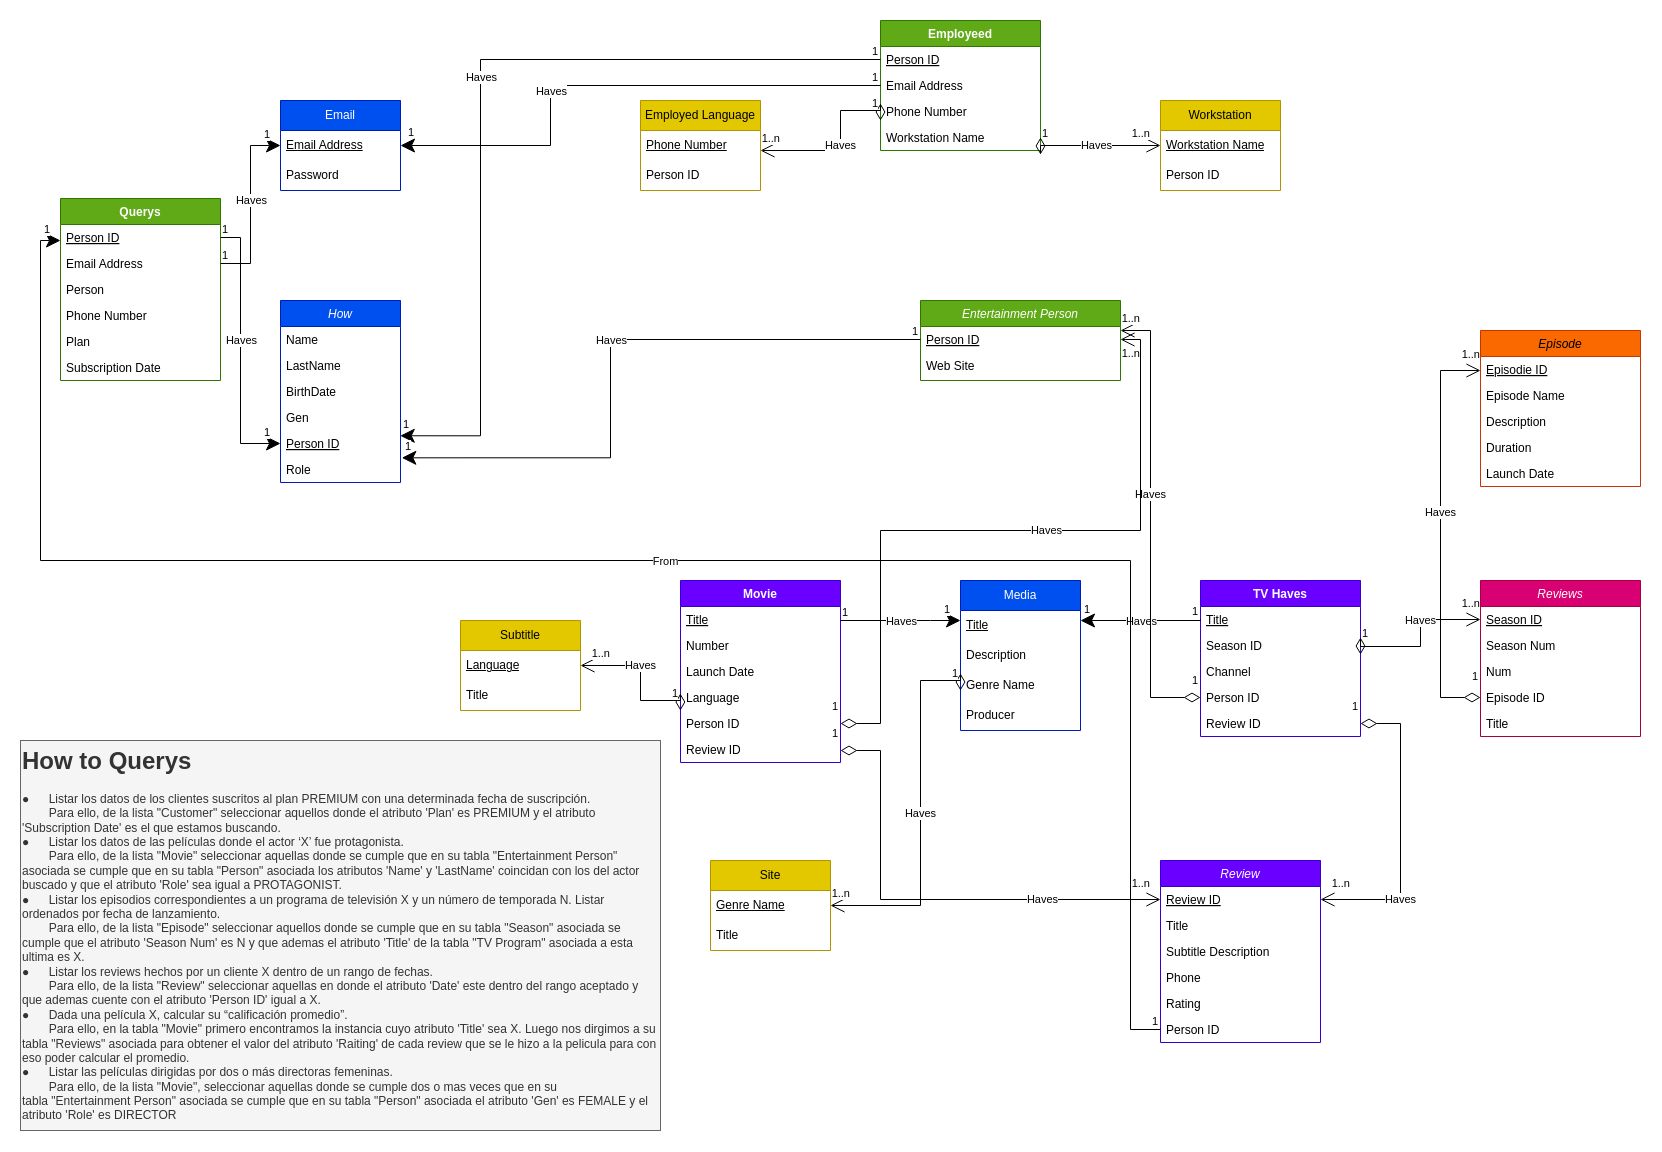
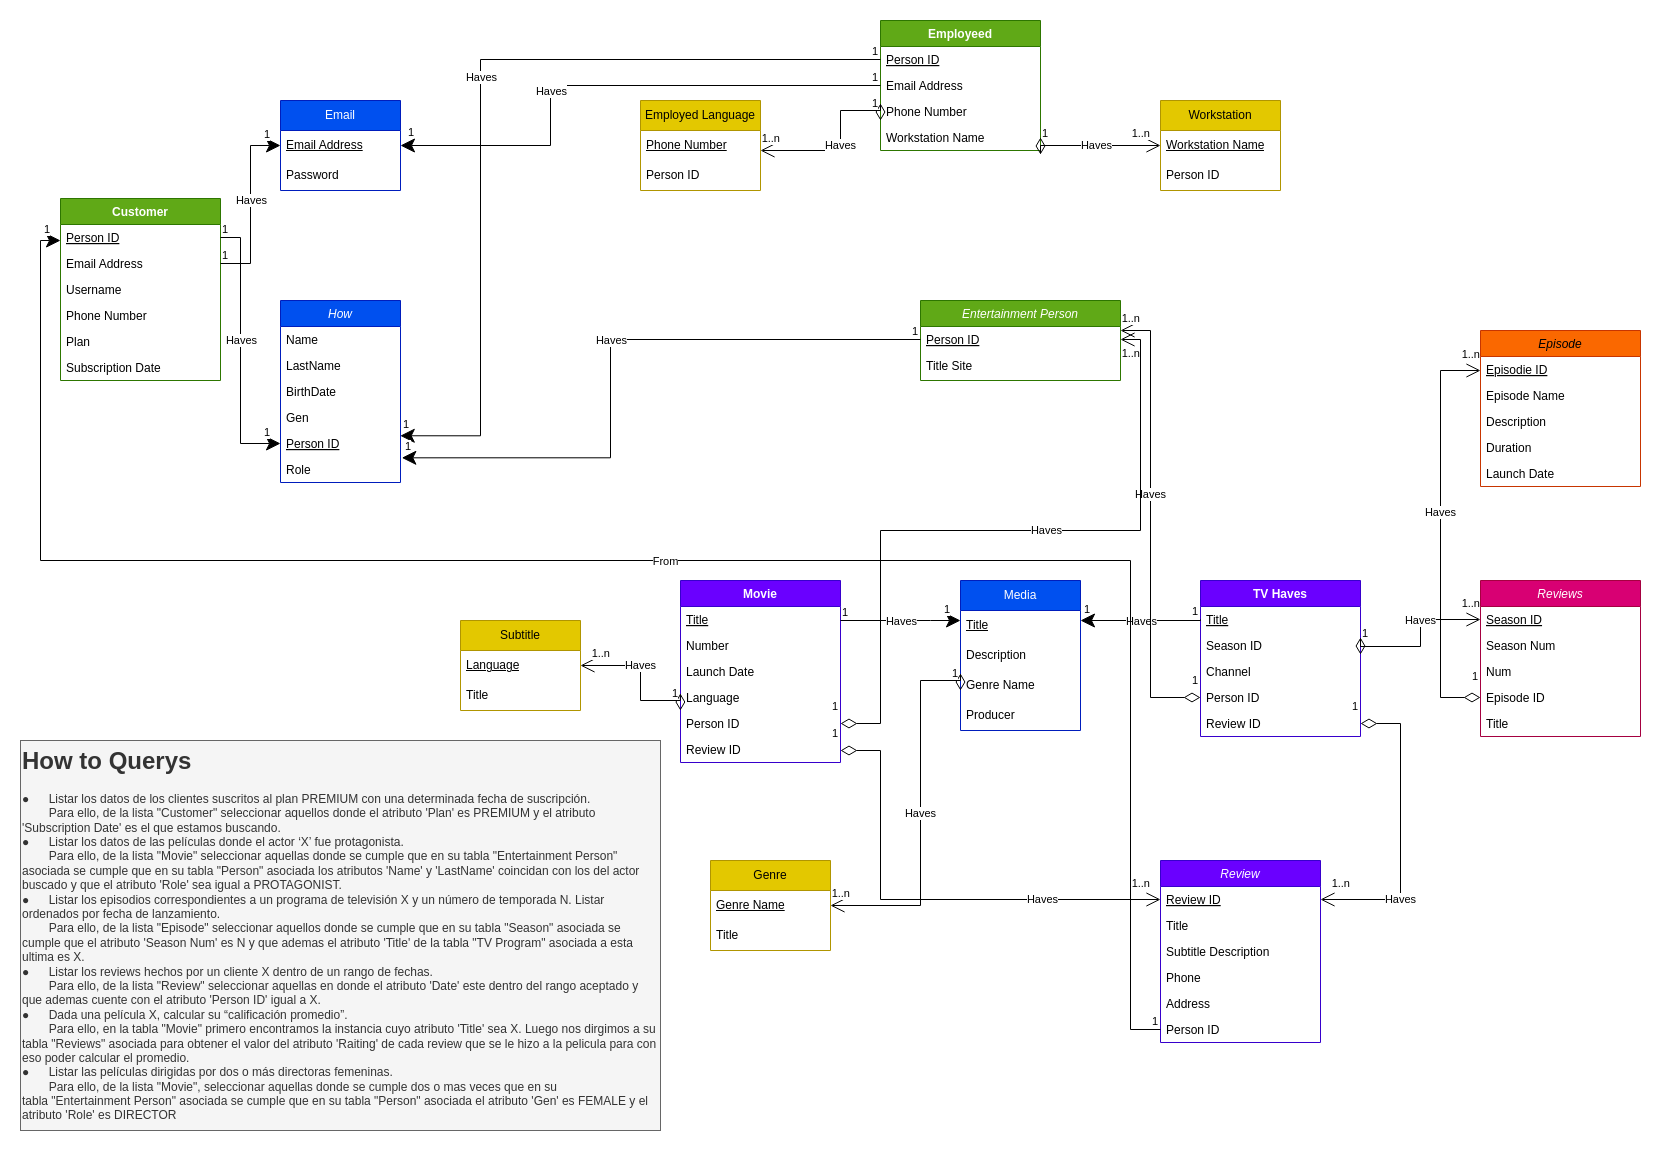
- <mxCell id="2" value="Querys" style="swimlane;fontStyle=1;align=center;verticalAlign=top;childLayout=stackLayout;horizontal=1;startSize=26;horizontalStack=0;resizeParent=1;resizeLast=0;collapsible=1;marginBottom=0;rounded=0;shadow=0;strokeWidth=1;fillColor=#60a917;fontColor=#ffffff;strokeColor=#2D7600;" parent="1" vertex="1"><mxGeometry x="60" y="198" width="160" height="182" as="geometry"><mxRectangle x="240" y="40" width="160" height="26" as="alternateBounds" /></mxGeometry></mxCell>
+ <mxCell id="2" value="Customer" style="swimlane;fontStyle=1;align=center;verticalAlign=top;childLayout=stackLayout;horizontal=1;startSize=26;horizontalStack=0;resizeParent=1;resizeLast=0;collapsible=1;marginBottom=0;rounded=0;shadow=0;strokeWidth=1;fillColor=#60a917;fontColor=#ffffff;strokeColor=#2D7600;" parent="1" vertex="1"><mxGeometry x="60" y="198" width="160" height="182" as="geometry"><mxRectangle x="240" y="40" width="160" height="26" as="alternateBounds" /></mxGeometry></mxCell>
- <mxCell id="5" value="Person" style="text;align=left;verticalAlign=top;spacingLeft=4;spacingRight=4;overflow=hidden;rotatable=0;points=[[0,0.5],[1,0.5]];portConstraint=eastwest;rounded=0;shadow=0;html=0;fontStyle=0" parent="2" vertex="1"><mxGeometry y="78" width="160" height="26" as="geometry" /></mxCell>
+ <mxCell id="5" value="Username" style="text;align=left;verticalAlign=top;spacingLeft=4;spacingRight=4;overflow=hidden;rotatable=0;points=[[0,0.5],[1,0.5]];portConstraint=eastwest;rounded=0;shadow=0;html=0;fontStyle=0" parent="2" vertex="1"><mxGeometry y="78" width="160" height="26" as="geometry" /></mxCell>
- <mxCell id="86" value="Web Site" style="text;align=left;verticalAlign=top;spacingLeft=4;spacingRight=4;overflow=hidden;rotatable=0;points=[[0,0.5],[1,0.5]];portConstraint=eastwest;" parent="84" vertex="1"><mxGeometry y="52" width="200" height="26" as="geometry" /></mxCell>
+ <mxCell id="86" value="Title Site" style="text;align=left;verticalAlign=top;spacingLeft=4;spacingRight=4;overflow=hidden;rotatable=0;points=[[0,0.5],[1,0.5]];portConstraint=eastwest;" parent="84" vertex="1"><mxGeometry y="52" width="200" height="26" as="geometry" /></mxCell>
- <mxCell id="78" value="Site" style="swimlane;fontStyle=0;childLayout=stackLayout;horizontal=1;startSize=30;horizontalStack=0;resizeParent=1;resizeParentMax=0;resizeLast=0;collapsible=1;marginBottom=0;whiteSpace=wrap;html=1;fillColor=#e3c800;fontColor=#000000;strokeColor=#B09500;" parent="1" vertex="1"><mxGeometry x="710" y="860" width="120" height="90" as="geometry" /></mxCell>
+ <mxCell id="78" value="Genre" style="swimlane;fontStyle=0;childLayout=stackLayout;horizontal=1;startSize=30;horizontalStack=0;resizeParent=1;resizeParentMax=0;resizeLast=0;collapsible=1;marginBottom=0;whiteSpace=wrap;html=1;fillColor=#e3c800;fontColor=#000000;strokeColor=#B09500;" parent="1" vertex="1"><mxGeometry x="710" y="860" width="120" height="90" as="geometry" /></mxCell>
- <mxCell id="120" value="Rating" style="text;align=left;verticalAlign=top;spacingLeft=4;spacingRight=4;overflow=hidden;rotatable=0;points=[[0,0.5],[1,0.5]];portConstraint=eastwest;rounded=0;shadow=0;html=0;" parent="115" vertex="1"><mxGeometry y="130" width="160" height="26" as="geometry" /></mxCell>
+ <mxCell id="120" value="Address" style="text;align=left;verticalAlign=top;spacingLeft=4;spacingRight=4;overflow=hidden;rotatable=0;points=[[0,0.5],[1,0.5]];portConstraint=eastwest;rounded=0;shadow=0;html=0;" parent="115" vertex="1"><mxGeometry y="130" width="160" height="26" as="geometry" /></mxCell>
